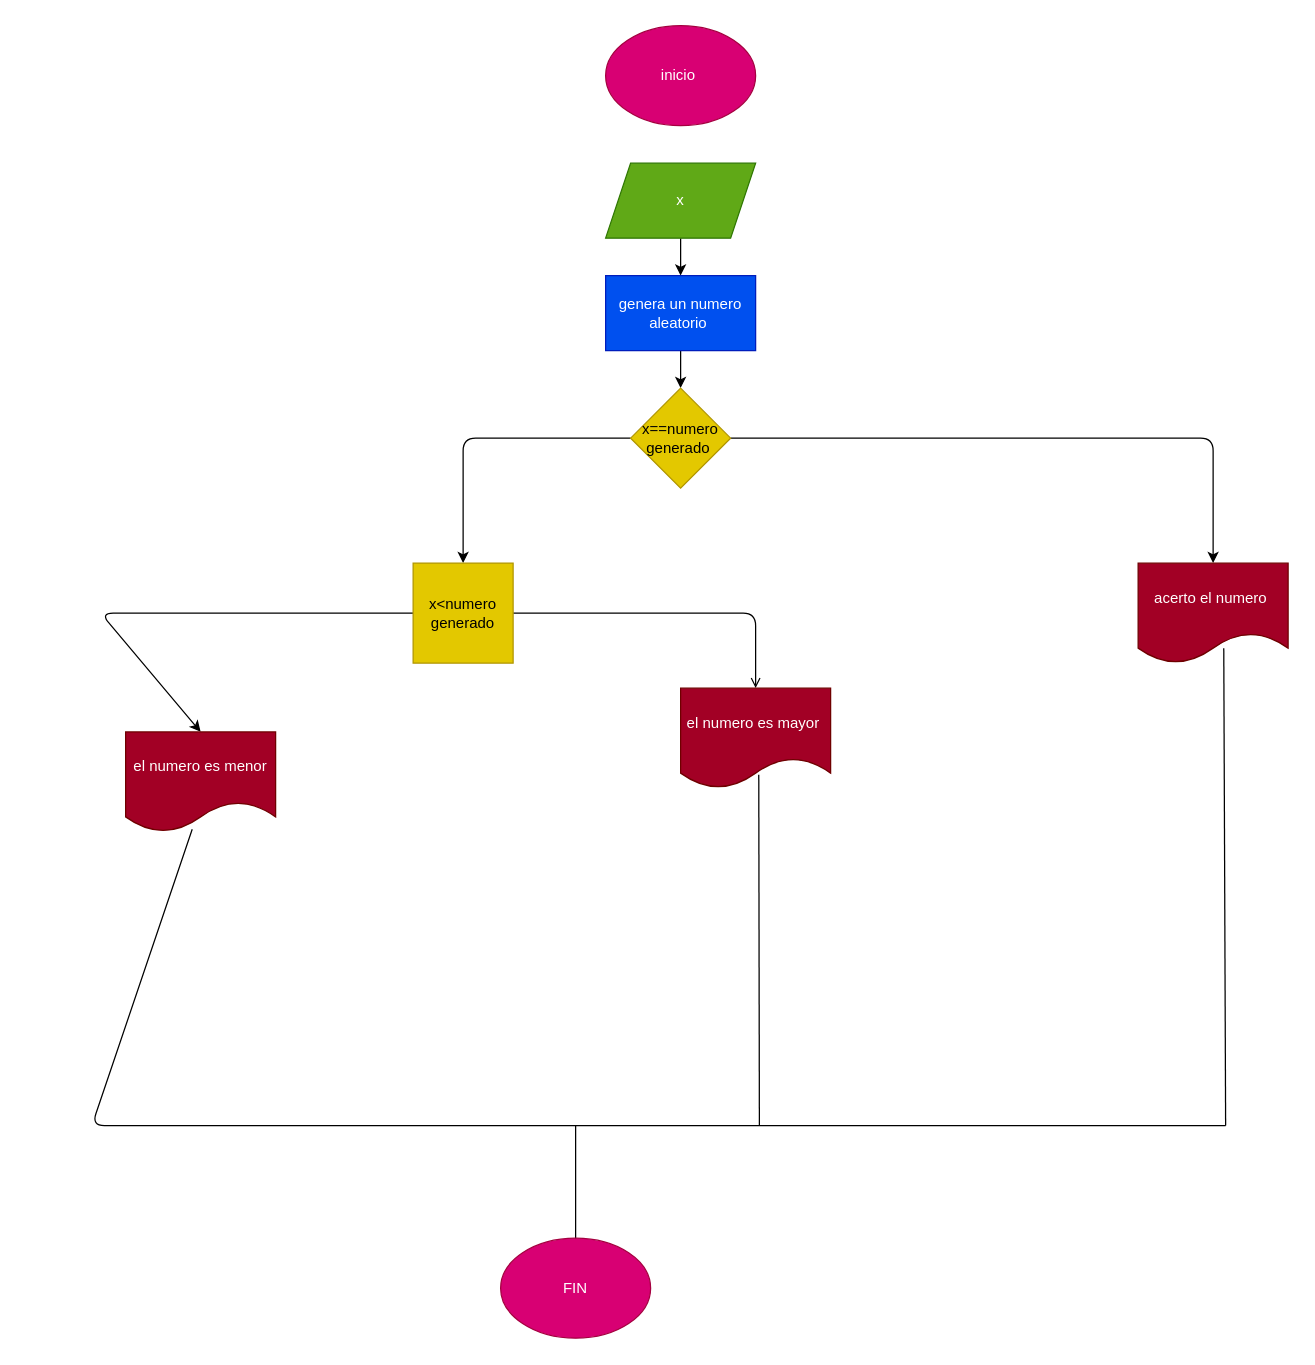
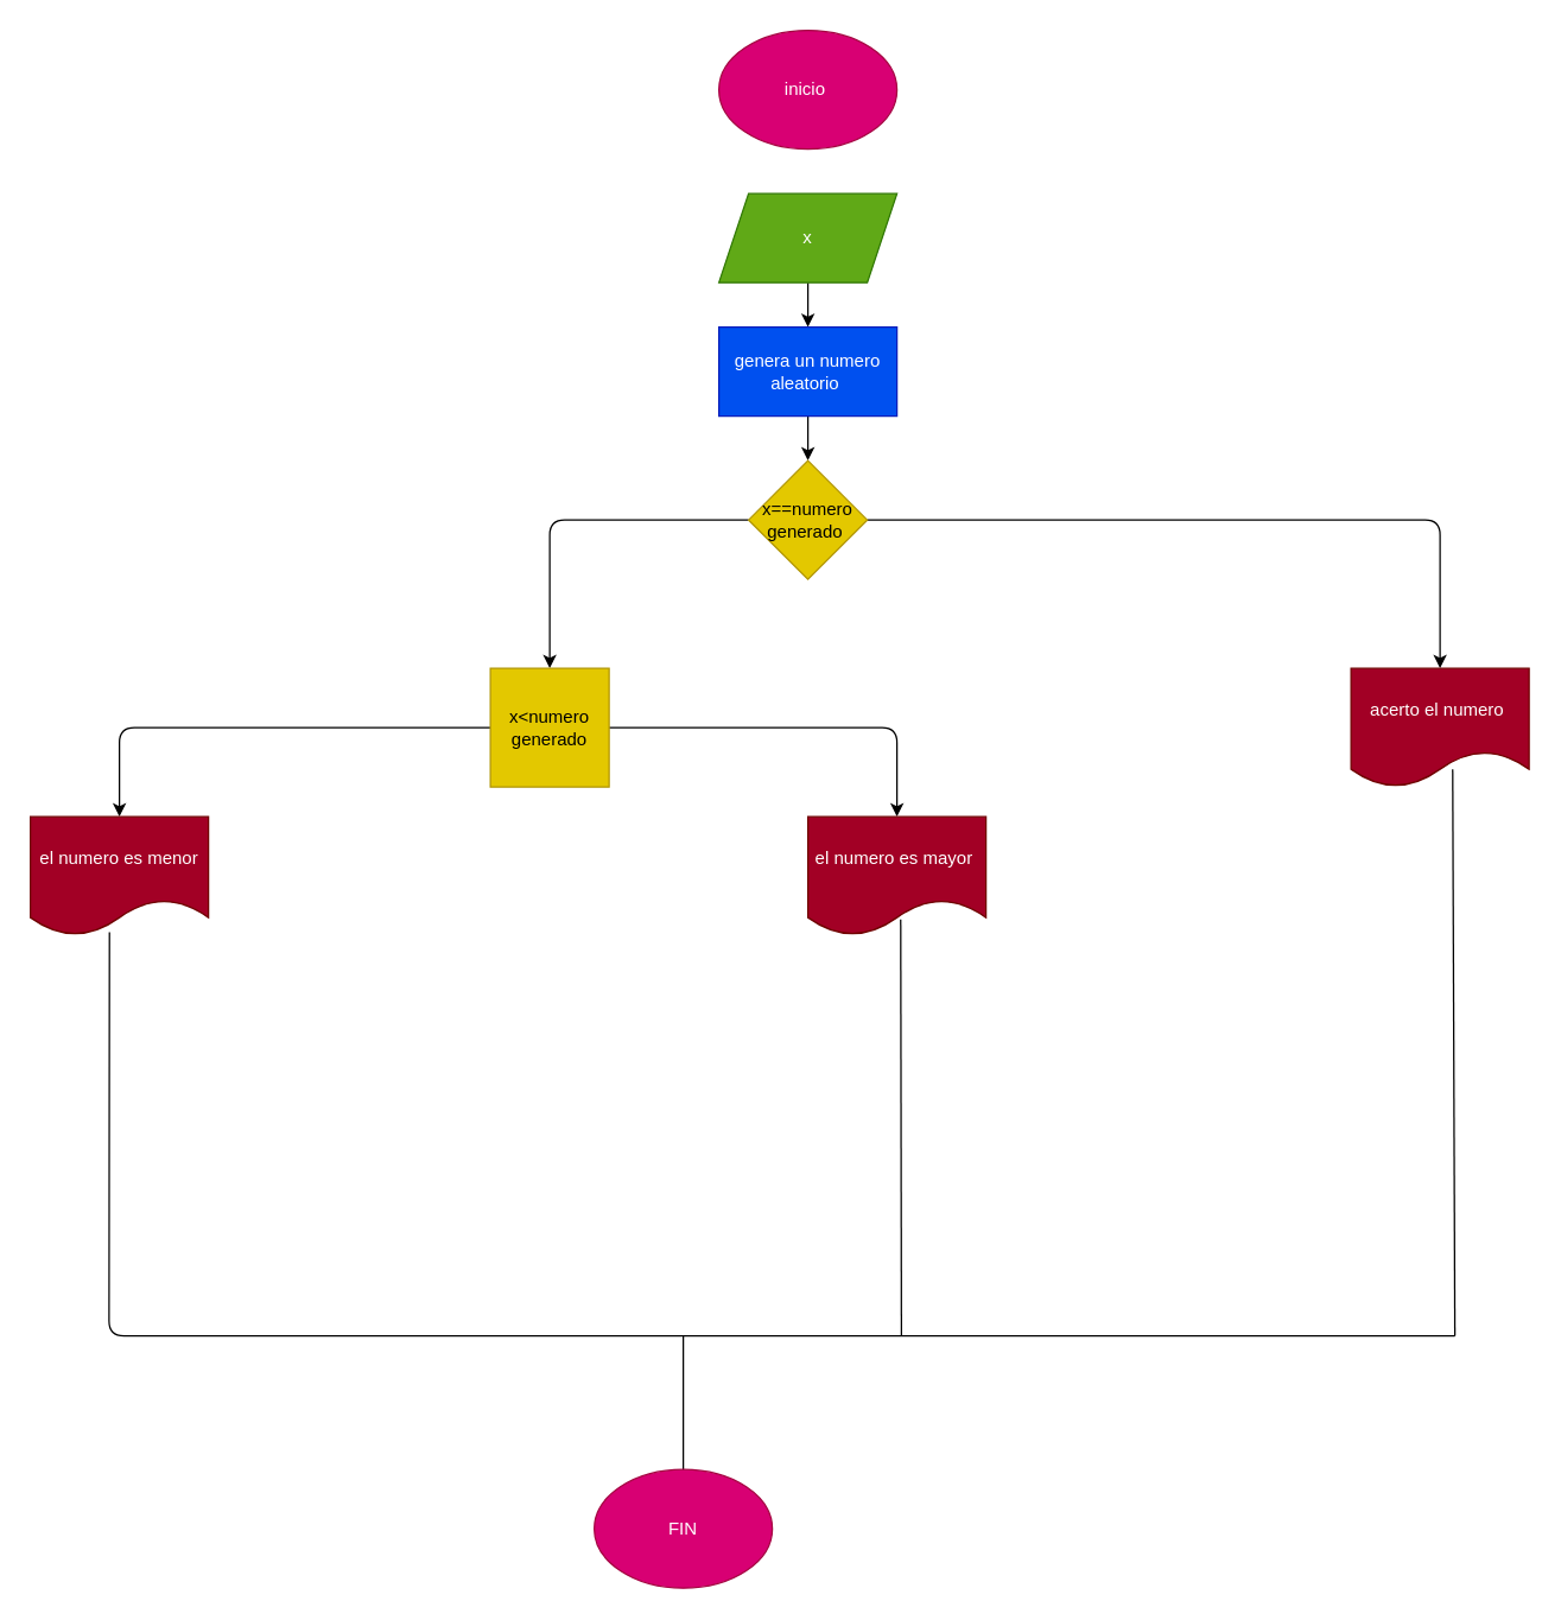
- <mxCell id="10" value="" style="edgeStyle=none;html=1;entryX=0.5;entryY=0;entryDx=0;entryDy=0;endArrow=open;" edge="1" parent="1" source="12" target="14"><mxGeometry relative="1" as="geometry"><mxPoint x="604" y="545" as="targetPoint" /><Array as="points"><mxPoint x="604" y="490" /></Array></mxGeometry></mxCell>
+ <mxCell id="10" value="" style="edgeStyle=none;html=1;entryX=0.5;entryY=0;entryDx=0;entryDy=0;" edge="1" parent="1" source="12" target="14"><mxGeometry relative="1" as="geometry"><mxPoint x="604" y="545" as="targetPoint" /><Array as="points"><mxPoint x="604" y="490" /></Array></mxGeometry></mxCell>
- <mxCell id="13" value="el numero es menor" style="shape=document;whiteSpace=wrap;html=1;boundedLbl=1;fillColor=#a20025;fontColor=#ffffff;strokeColor=#6F0000;" vertex="1" parent="1"><mxGeometry x="100" y="585" width="120" height="80" as="geometry" /></mxCell>
+ <mxCell id="13" value="el numero es menor" style="shape=document;whiteSpace=wrap;html=1;boundedLbl=1;fillColor=#a20025;fontColor=#ffffff;strokeColor=#6F0000;" vertex="1" parent="1"><mxGeometry x="20" y="550" width="120" height="80" as="geometry" /></mxCell>
